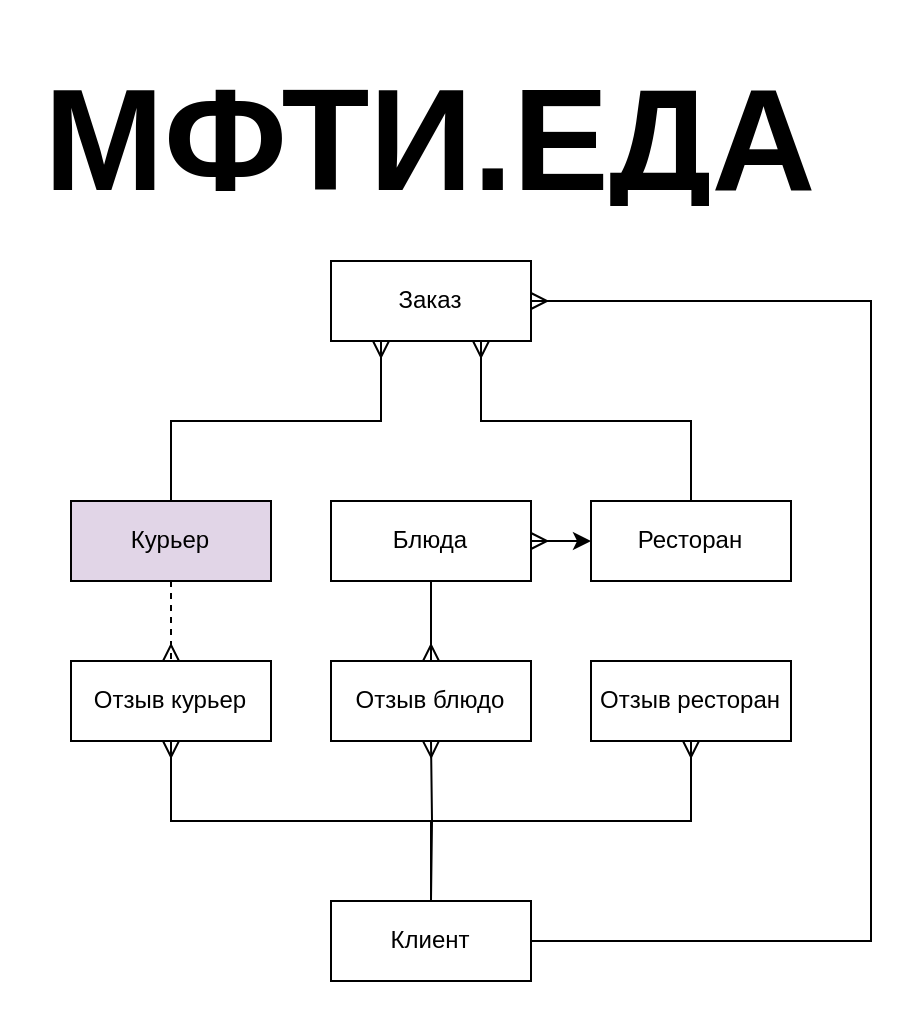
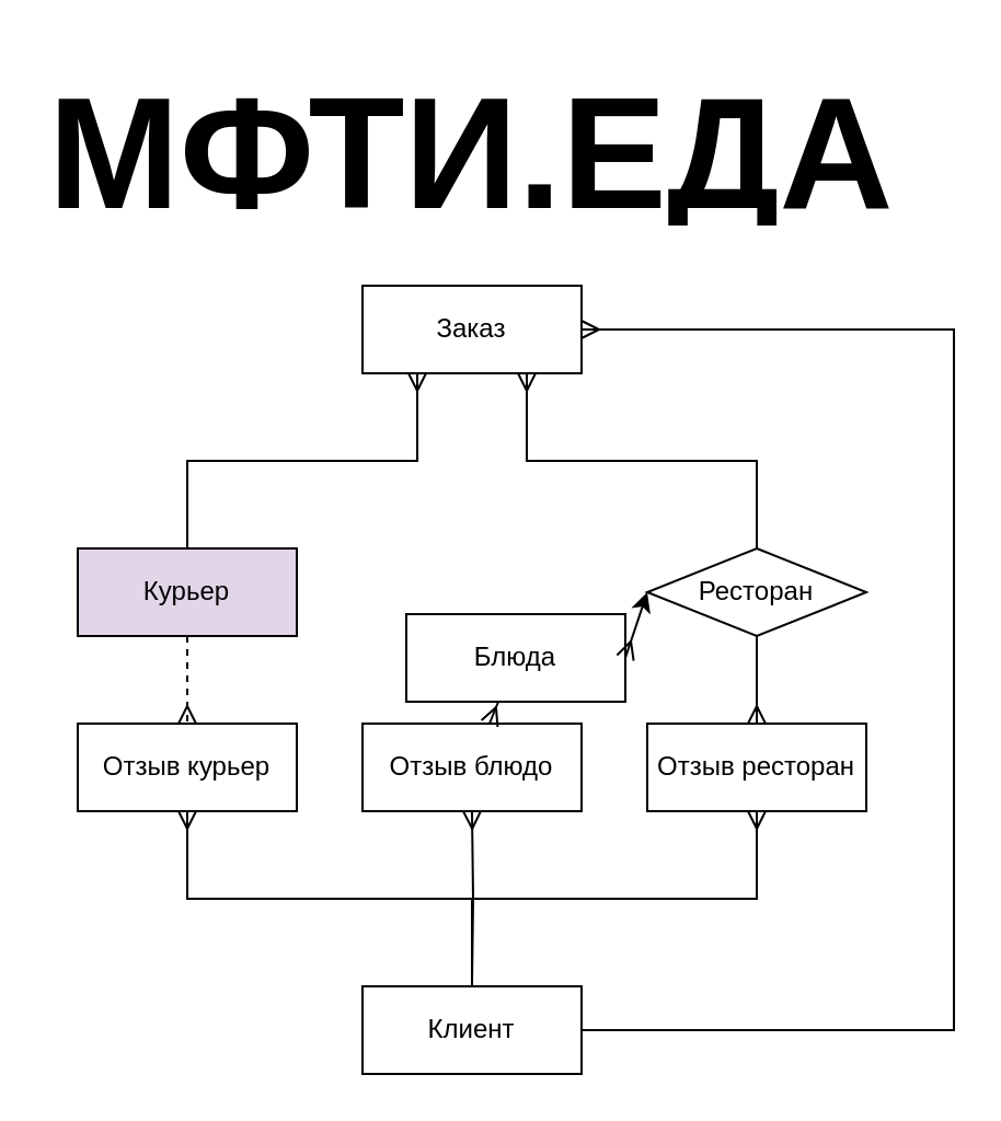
- <mxCell id="9" value="Блюда" style="whiteSpace=wrap;html=1;align=center;" parent="1" vertex="1"><mxGeometry x="165" y="250" width="100" height="40" as="geometry" /></mxCell>
+ <mxCell id="9" value="Блюда" style="whiteSpace=wrap;html=1;align=center;" parent="1" vertex="1"><mxGeometry x="185" y="280" width="100" height="40" as="geometry" /></mxCell>
- <mxCell id="5" value="Ресторан" style="whiteSpace=wrap;html=1;align=center;" parent="1" vertex="1"><mxGeometry x="295" y="250" width="100" height="40" as="geometry" /></mxCell>
+ <mxCell id="5" value="Ресторан" style="rhombus;whiteSpace=wrap;html=1;align=center;" parent="1" vertex="1"><mxGeometry x="295" y="250" width="100" height="40" as="geometry" /></mxCell>
+ <mxCell id="12" value="" style="fontSize=12;html=1;endArrow=ERmany;rounded=0;" parent="1" source="5" target="8" edge="1"><mxGeometry width="100" height="100" relative="1" as="geometry"><mxPoint x="65" y="290" as="sourcePoint" /><mxPoint x="65" y="380" as="targetPoint" /></mxGeometry></mxCell>
